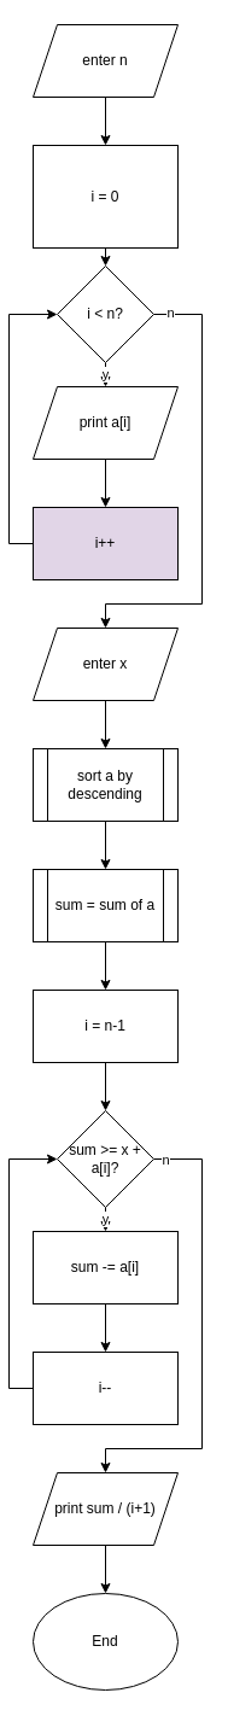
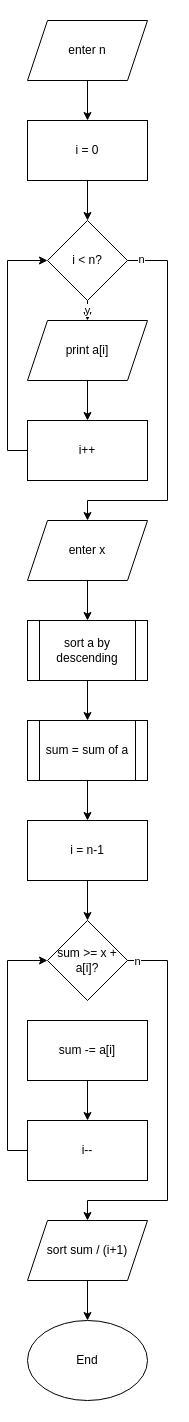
- <mxCell id="5" value="i = 0" style="rounded=0;whiteSpace=wrap;html=1;" vertex="1" parent="1"><mxGeometry x="20" y="120" width="120" height="85" as="geometry" /></mxCell>
+ <mxCell id="5" value="i = 0" style="rounded=0;whiteSpace=wrap;html=1;" vertex="1" parent="1"><mxGeometry x="20" y="120" width="120" height="60" as="geometry" /></mxCell>
- <mxCell id="11" value="i++" style="rounded=0;whiteSpace=wrap;html=1;fillColor=#e1d5e7;" vertex="1" parent="1"><mxGeometry x="20" y="420" width="120" height="60" as="geometry" /></mxCell>
+ <mxCell id="11" value="i++" style="rounded=0;whiteSpace=wrap;html=1;" vertex="1" parent="1"><mxGeometry x="20" y="420" width="120" height="60" as="geometry" /></mxCell>
- <mxCell id="20" value="y" style="edgeStyle=orthogonalEdgeStyle;rounded=0;orthogonalLoop=1;jettySize=auto;html=1;exitX=0.5;exitY=1;exitDx=0;exitDy=0;entryX=0.5;entryY=0;entryDx=0;entryDy=0;" edge="1" parent="1" source="23" target="25"><mxGeometry relative="1" as="geometry" /></mxCell>
- <mxCell id="29" value="print sum / (i+1)" style="shape=parallelogram;perimeter=parallelogramPerimeter;whiteSpace=wrap;html=1;fixedSize=1;" vertex="1" parent="1"><mxGeometry x="20" y="1220" width="120" height="60" as="geometry" /></mxCell>
+ <mxCell id="29" value="sort sum / (i+1)" style="shape=parallelogram;perimeter=parallelogramPerimeter;whiteSpace=wrap;html=1;fixedSize=1;" vertex="1" parent="1"><mxGeometry x="20" y="1220" width="120" height="60" as="geometry" /></mxCell>
